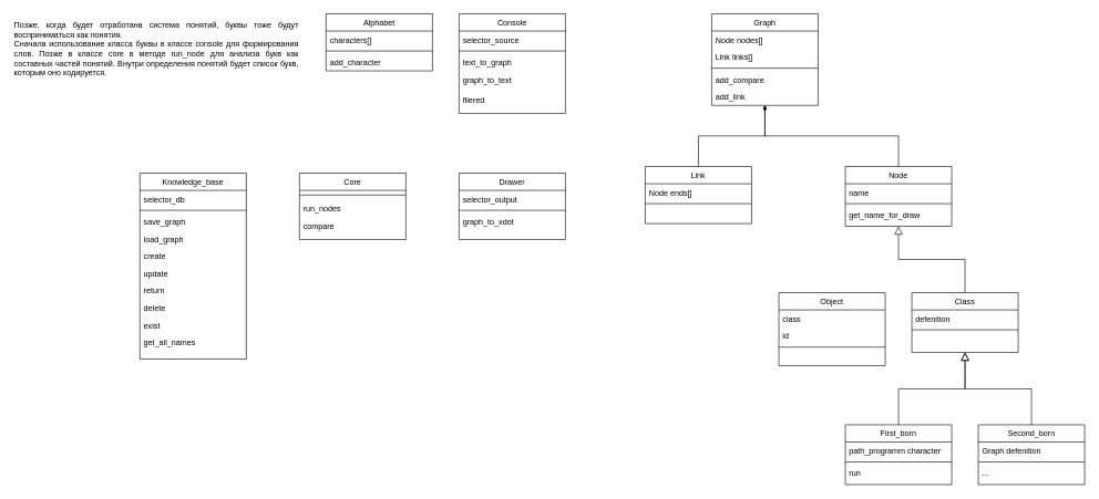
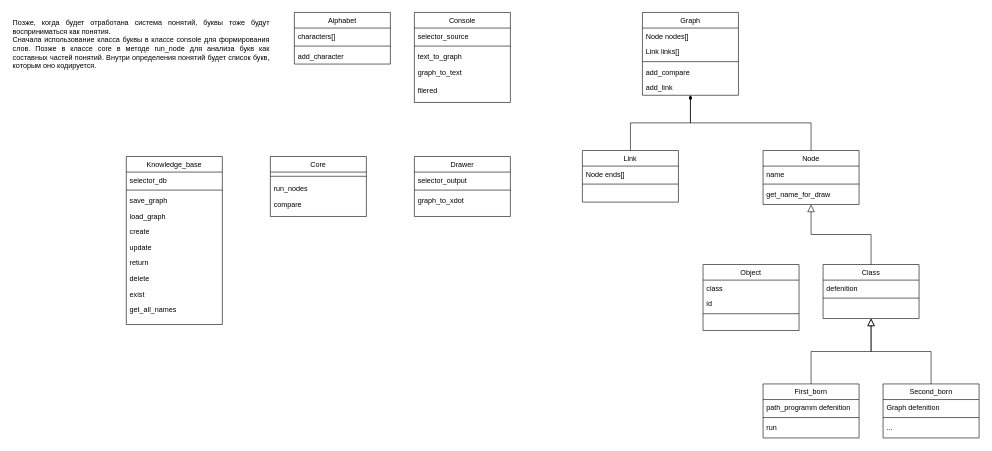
- <mxCell id="57" value="path_programm character" style="text;align=left;verticalAlign=top;spacingLeft=4;spacingRight=4;overflow=hidden;rotatable=0;points=[[0,0.5],[1,0.5]];portConstraint=eastwest;" parent="56" vertex="1"><mxGeometry y="26" width="160" height="26" as="geometry" /></mxCell>
+ <mxCell id="57" value="path_programm defenition" style="text;align=left;verticalAlign=top;spacingLeft=4;spacingRight=4;overflow=hidden;rotatable=0;points=[[0,0.5],[1,0.5]];portConstraint=eastwest;" parent="56" vertex="1"><mxGeometry y="26" width="160" height="26" as="geometry" /></mxCell>
